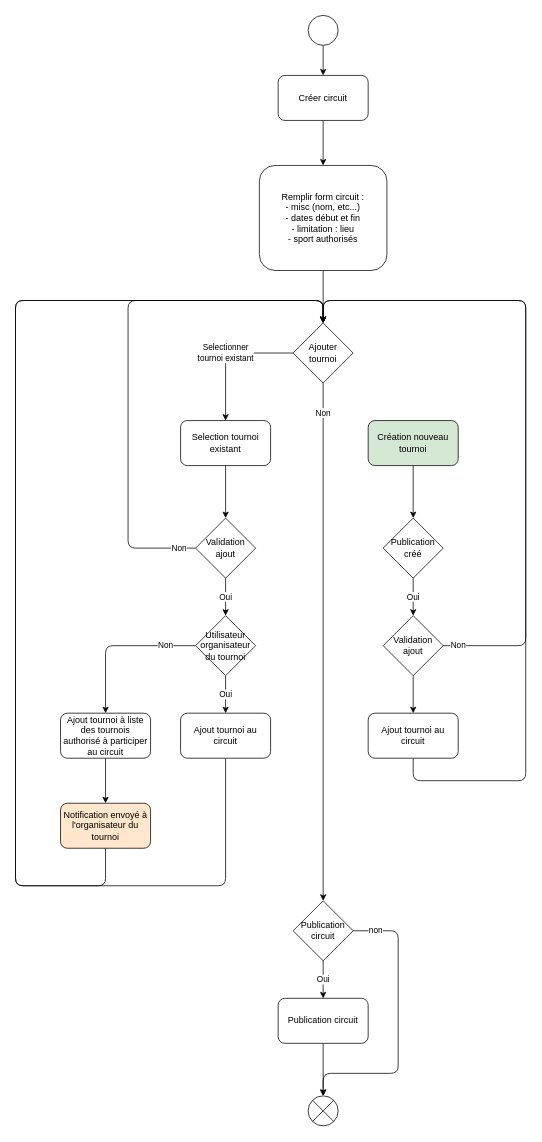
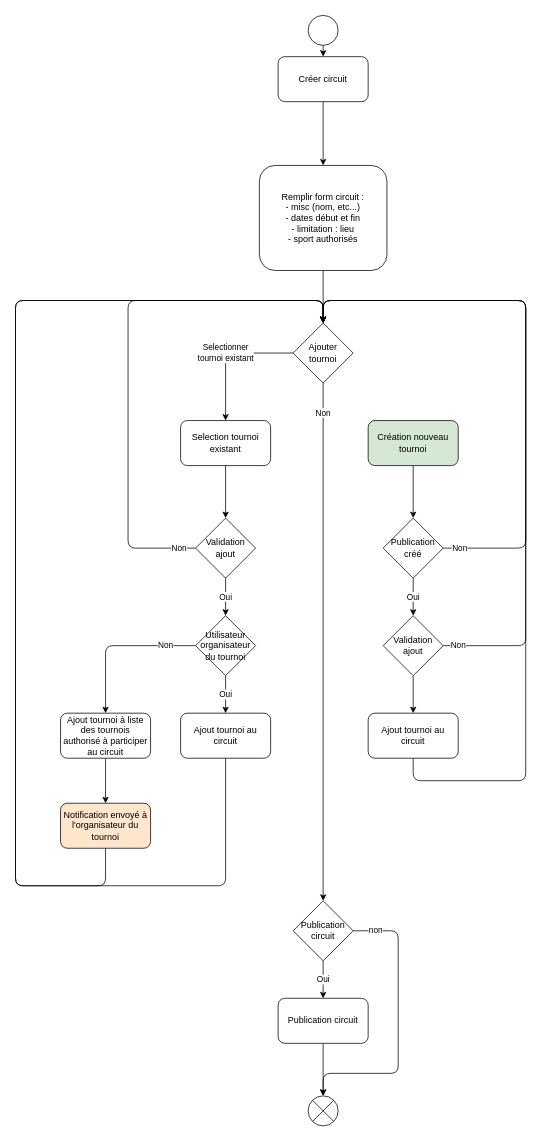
- <mxCell id="5" value="Créer circuit" style="rounded=1;whiteSpace=wrap;html=1;" parent="1" vertex="1"><mxGeometry x="370" y="100" width="120" height="60" as="geometry" /></mxCell>
+ <mxCell id="5" value="Créer circuit" style="rounded=1;whiteSpace=wrap;html=1;" parent="1" vertex="1"><mxGeometry x="370" y="75" width="120" height="60" as="geometry" /></mxCell>
+ <mxCell id="15" value="Non" style="edgeStyle=orthogonalEdgeStyle;html=1;exitX=1;exitY=0.5;exitDx=0;exitDy=0;entryX=0.5;entryY=0;entryDx=0;entryDy=0;" parent="1" source="17" target="10" edge="1"><mxGeometry x="-0.941" relative="1" as="geometry"><Array as="points"><mxPoint x="700" y="730" /><mxPoint x="700" y="400" /><mxPoint x="430" y="400" /></Array><mxPoint as="offset" /></mxGeometry></mxCell>
